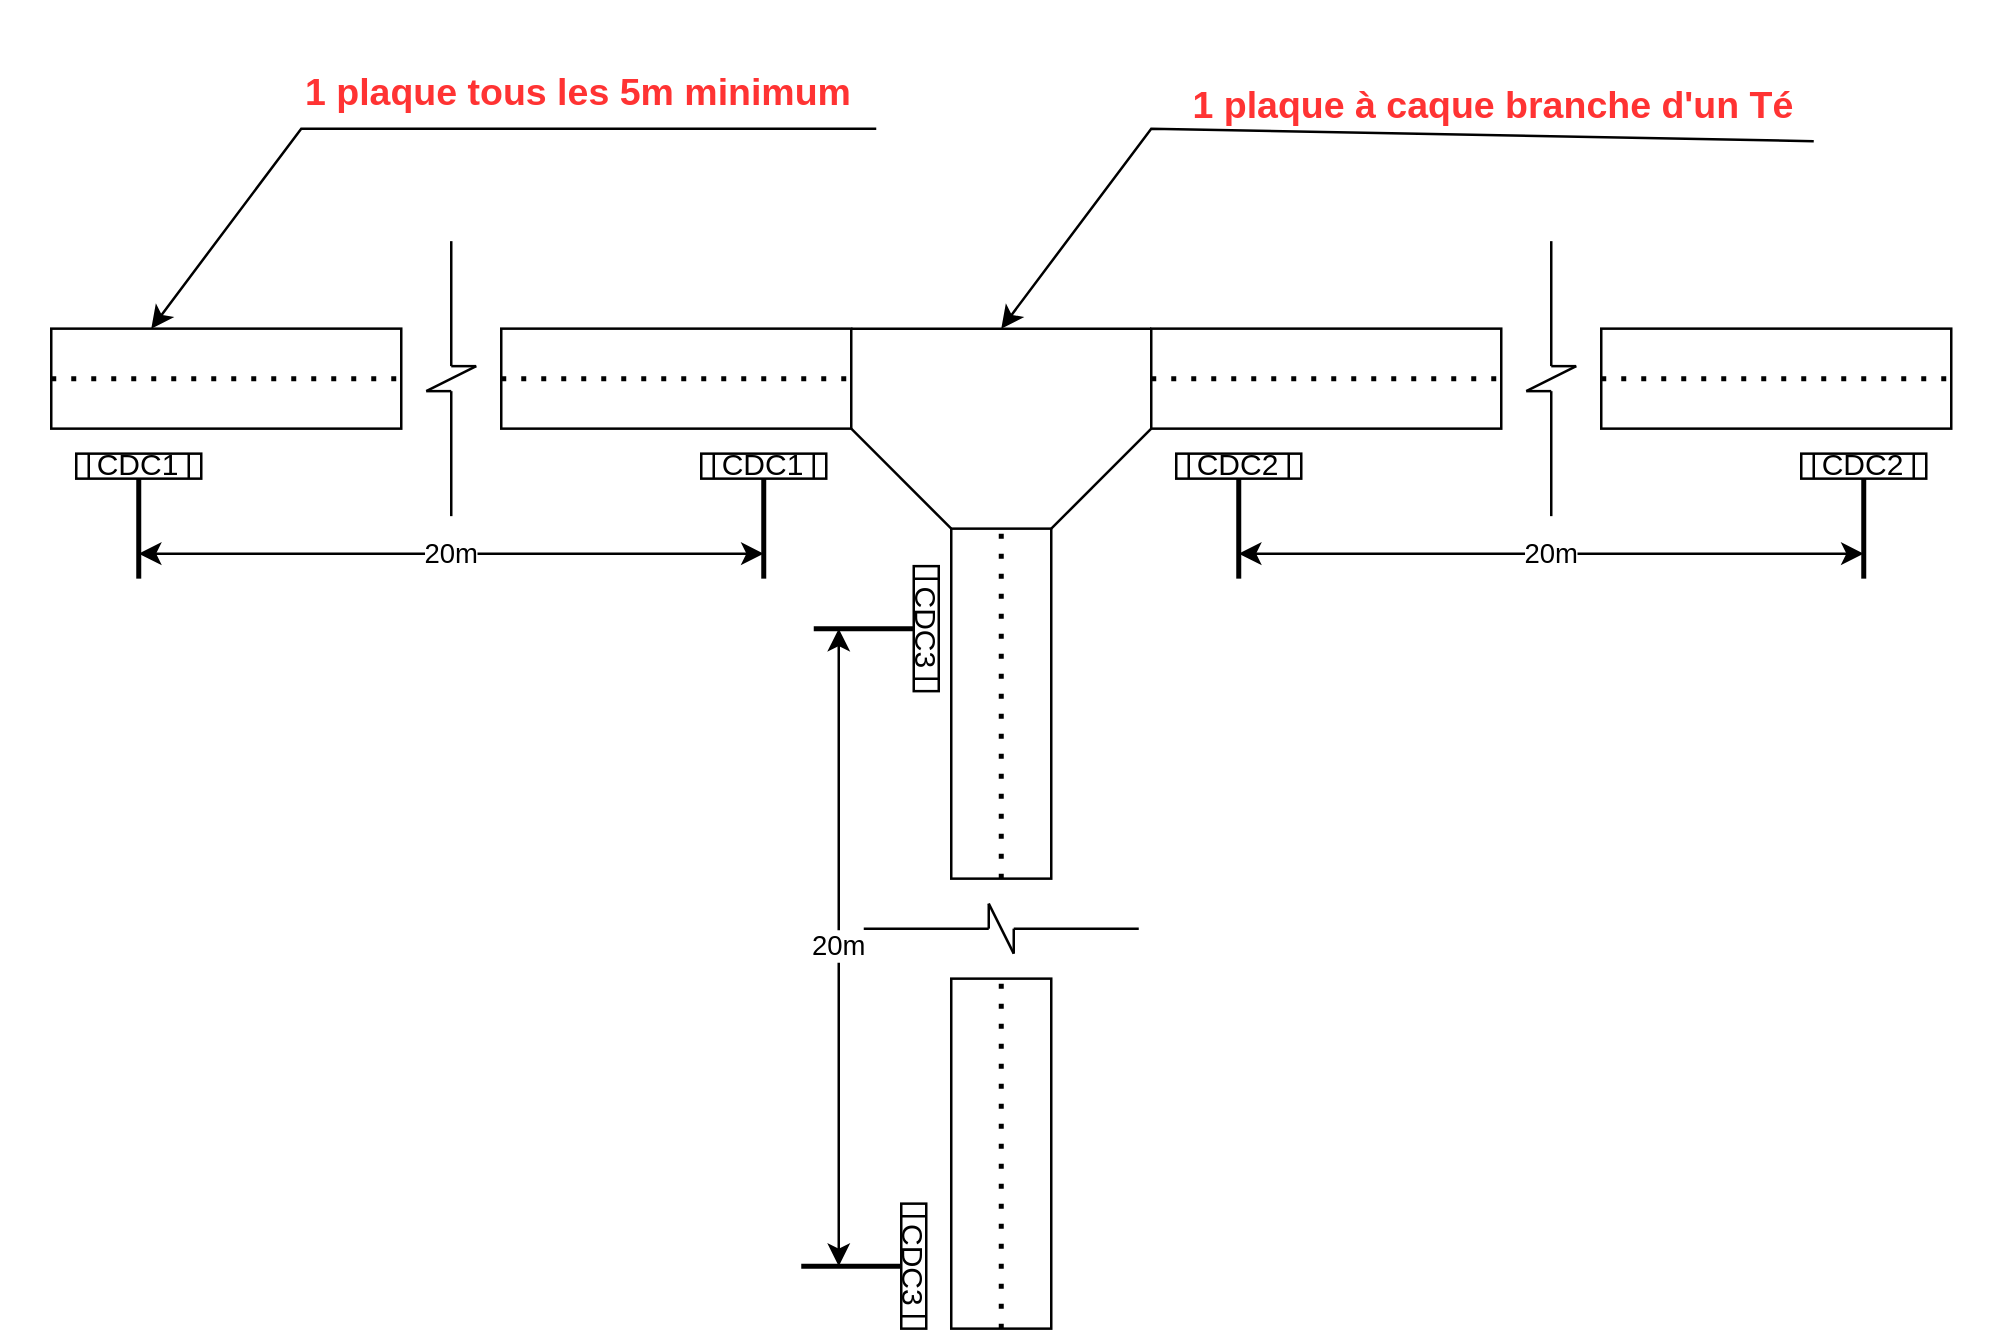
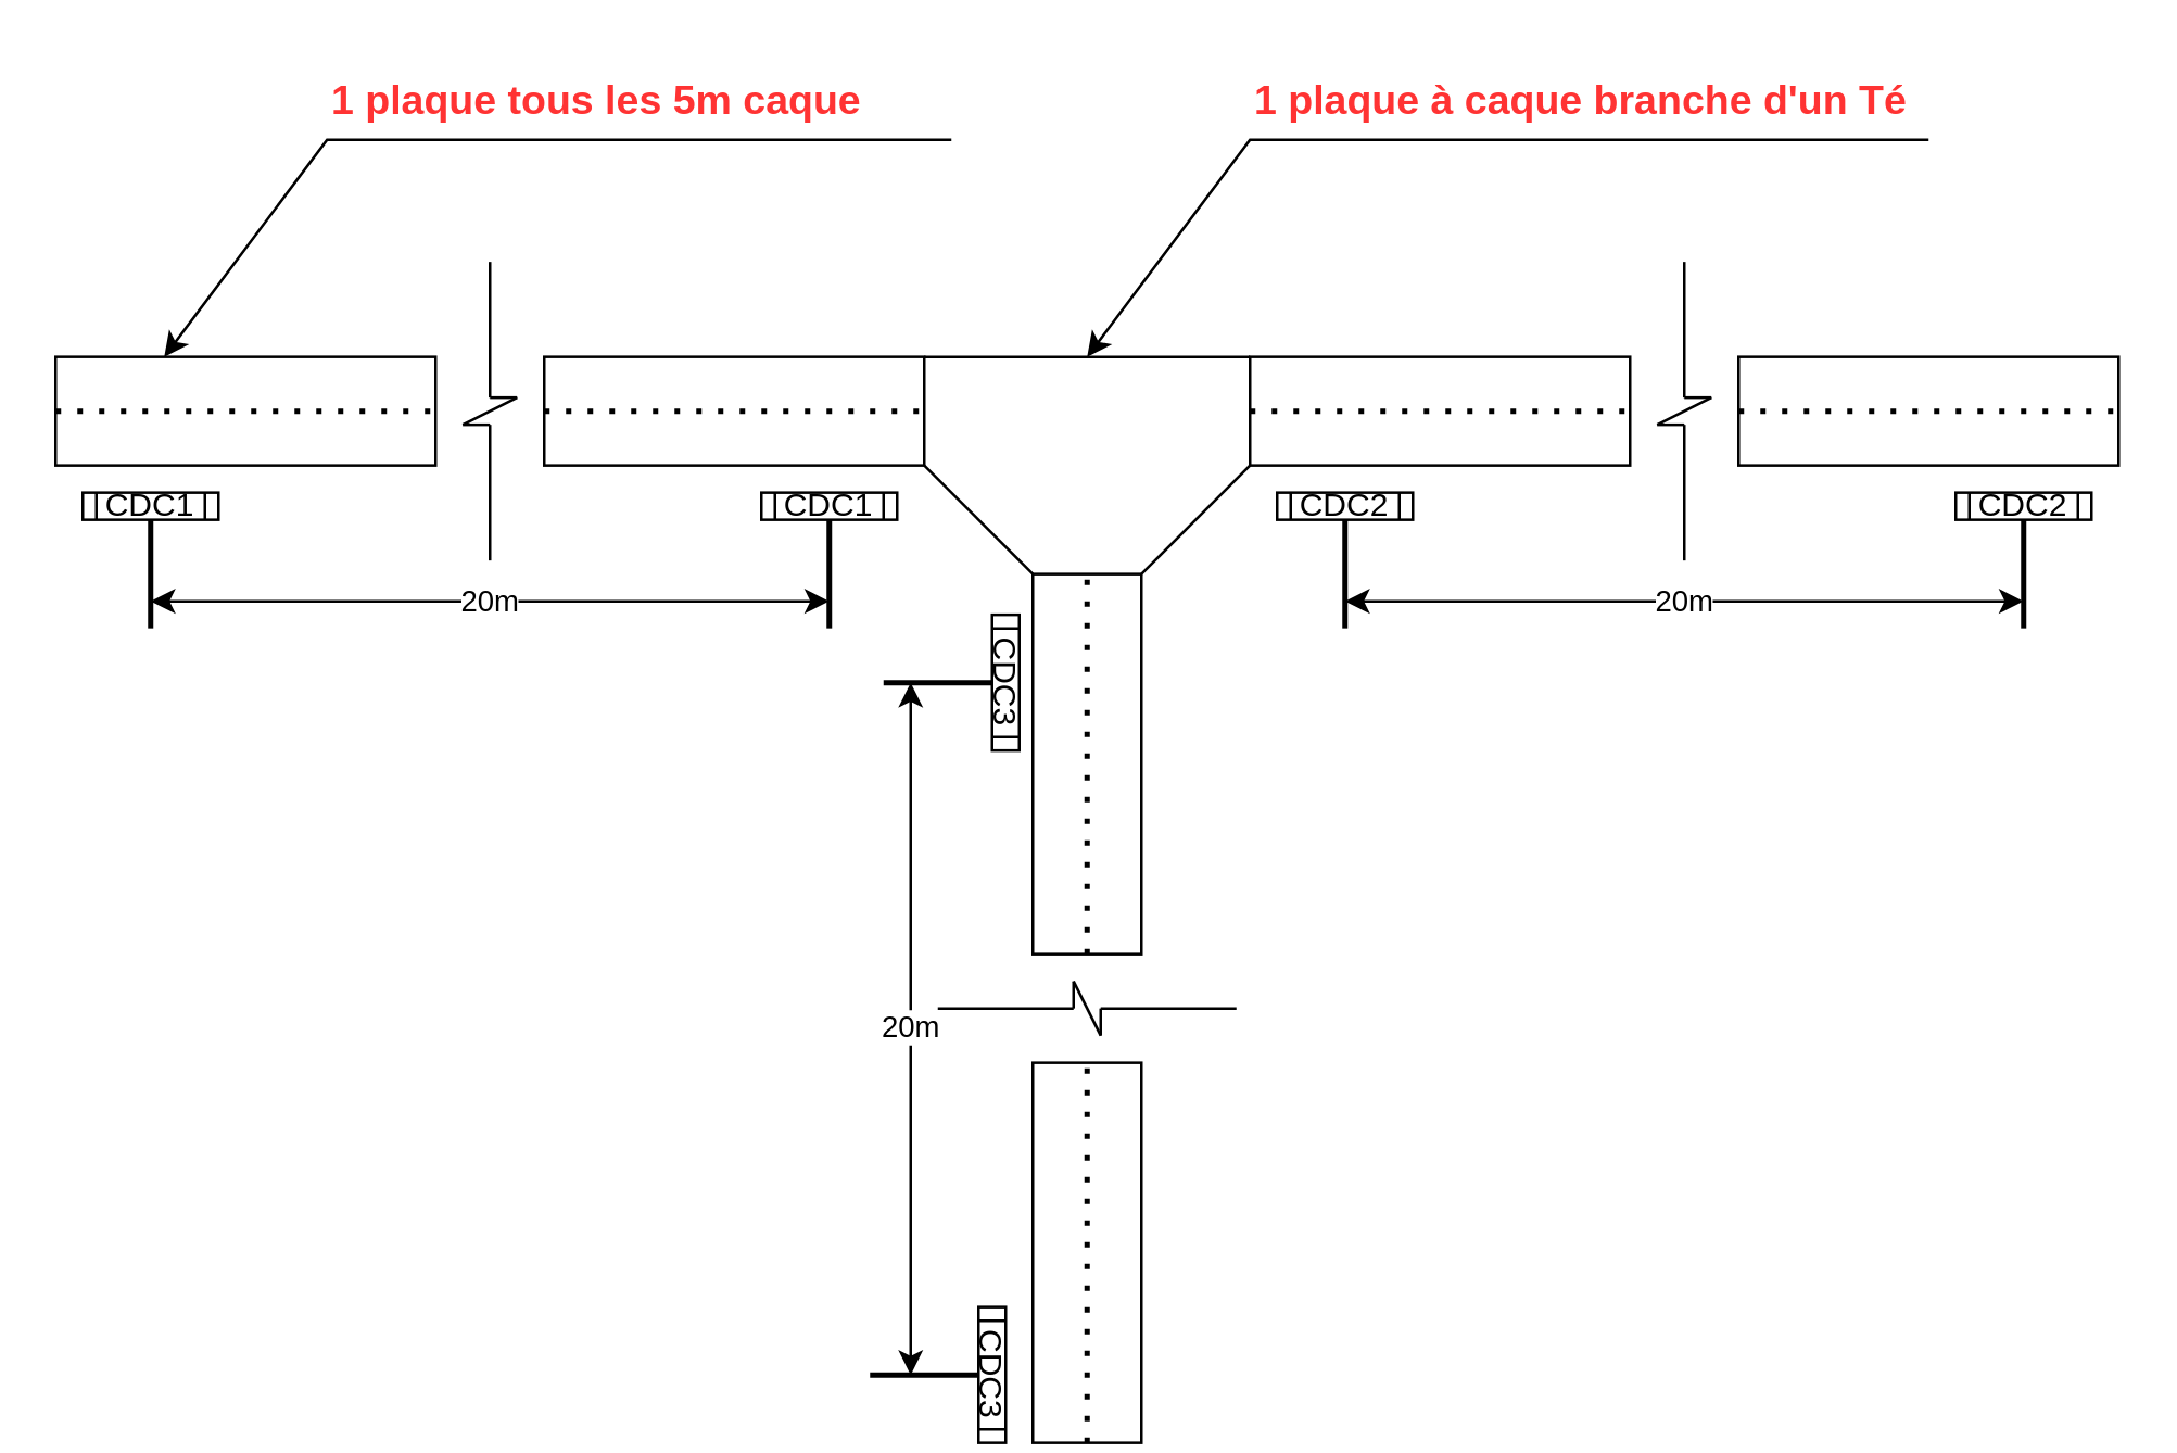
- <mxCell id="45" value="1 plaque tous les 5m minimum" style="text;html=1;strokeColor=none;fillColor=none;align=left;verticalAlign=middle;whiteSpace=wrap;rounded=0;fontSize=15;fontStyle=1;fontColor=#FF3333;" vertex="1" parent="1"><mxGeometry x="120" y="20.859" width="230" height="30" as="geometry" /></mxCell>
+ <mxCell id="45" value="1 plaque tous les 5m caque" style="text;html=1;strokeColor=none;fillColor=none;align=left;verticalAlign=middle;whiteSpace=wrap;rounded=0;fontSize=15;fontStyle=1;fontColor=#FF3333;" vertex="1" parent="1"><mxGeometry x="120" y="20.859" width="230" height="30" as="geometry" /></mxCell>
- <mxCell id="43" value="1 plaque à caque branche d'un Té" style="text;html=1;strokeColor=none;fillColor=none;align=left;verticalAlign=middle;whiteSpace=wrap;rounded=0;fontSize=15;fontStyle=1;fontColor=#FF3333;" vertex="1" parent="1"><mxGeometry x="475" y="25.859" width="250" height="30" as="geometry" /></mxCell>
+ <mxCell id="43" value="1 plaque à caque branche d'un Té" style="text;html=1;strokeColor=none;fillColor=none;align=left;verticalAlign=middle;whiteSpace=wrap;rounded=0;fontSize=15;fontStyle=1;fontColor=#FF3333;" vertex="1" parent="1"><mxGeometry x="460" y="20.859" width="250" height="30" as="geometry" /></mxCell>
